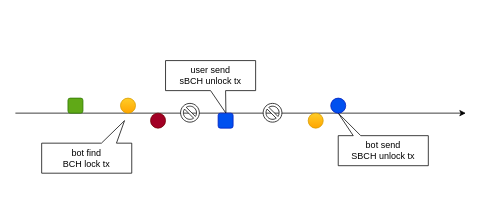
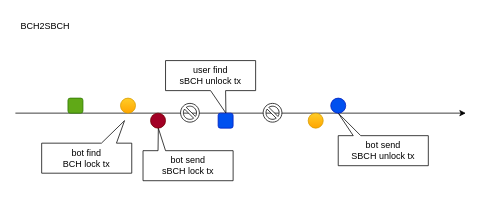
+ <mxCell id="3" value="BCH2SBCH" style="text;html=1;strokeColor=none;fillColor=none;align=center;verticalAlign=middle;whiteSpace=wrap;rounded=0;" parent="1" vertex="1"><mxGeometry x="30" y="20" width="60" height="30" as="geometry" /></mxCell>
- <mxCell id="6" value="user send&lt;br&gt;sBCH unlock tx" style="shape=callout;whiteSpace=wrap;html=1;perimeter=calloutPerimeter;position2=0.67;" parent="1" vertex="1"><mxGeometry x="220" y="80" width="120" height="70" as="geometry" /></mxCell>
+ <mxCell id="6" value="user find&lt;br&gt;sBCH unlock tx" style="shape=callout;whiteSpace=wrap;html=1;perimeter=calloutPerimeter;position2=0.67;" parent="1" vertex="1"><mxGeometry x="220" y="80" width="120" height="70" as="geometry" /></mxCell>
+ <mxCell id="5" value="bot send&lt;br&gt;sBCH lock tx" style="shape=callout;whiteSpace=wrap;html=1;perimeter=calloutPerimeter;position2=0.83;base=10;direction=west;size=30;position=0.75;" parent="1" vertex="1"><mxGeometry x="190" y="170" width="120" height="70" as="geometry" /></mxCell>
